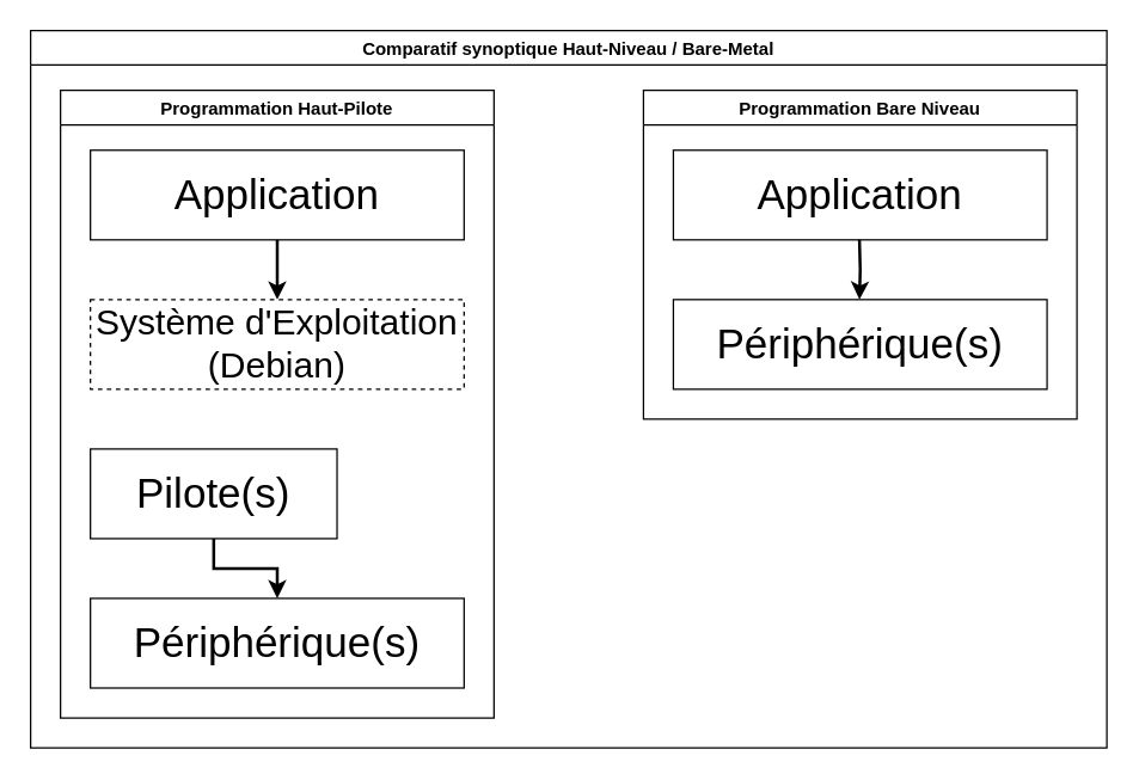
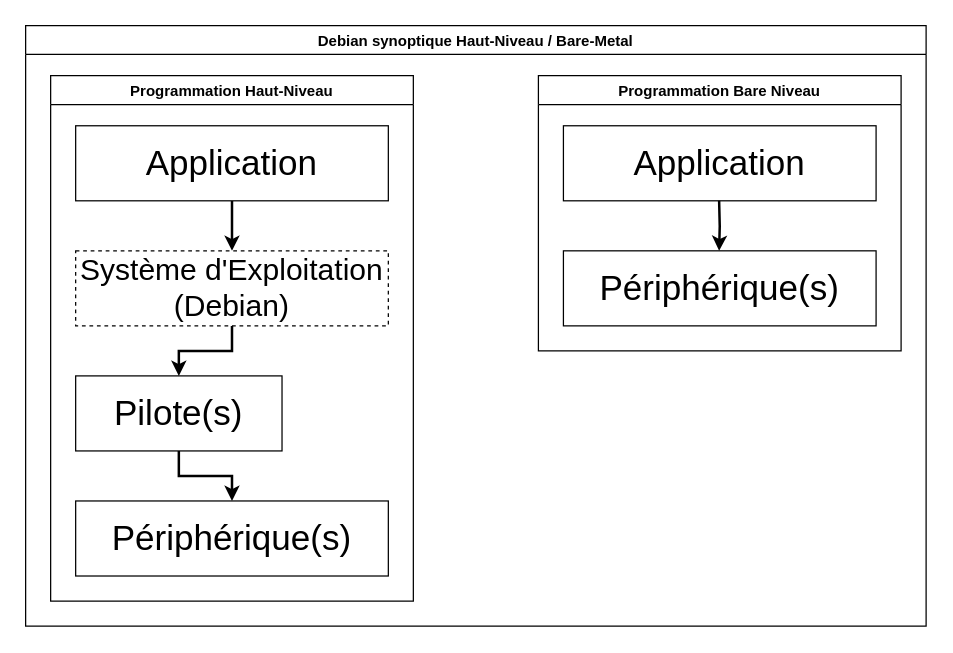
- <mxCell id="14" value="Comparatif synoptique Haut-Niveau / Bare-Metal" style="swimlane;" parent="1" vertex="1"><mxGeometry x="20" y="20" width="720" height="480" as="geometry" /></mxCell>
+ <mxCell id="14" value="Debian synoptique Haut-Niveau / Bare-Metal" style="swimlane;" parent="1" vertex="1"><mxGeometry x="20" y="20" width="720" height="480" as="geometry" /></mxCell>
- <mxCell id="9" value="Programmation Haut-Pilote" style="swimlane;" parent="1" vertex="1"><mxGeometry x="40" y="60" width="290" height="420" as="geometry"><mxRectangle x="140" y="80" width="140" height="23" as="alternateBounds" /></mxGeometry></mxCell>
+ <mxCell id="9" value="Programmation Haut-Niveau" style="swimlane;" parent="1" vertex="1"><mxGeometry x="40" y="60" width="290" height="420" as="geometry"><mxRectangle x="140" y="80" width="140" height="23" as="alternateBounds" /></mxGeometry></mxCell>
+ <mxCell id="4" style="edgeStyle=orthogonalEdgeStyle;rounded=0;orthogonalLoop=1;jettySize=auto;html=1;exitX=0.5;exitY=1;exitDx=0;exitDy=0;entryX=0.5;entryY=0;entryDx=0;entryDy=0;strokeWidth=2;" parent="1" source="5" target="7" edge="1"><mxGeometry relative="1" as="geometry" /></mxCell>
